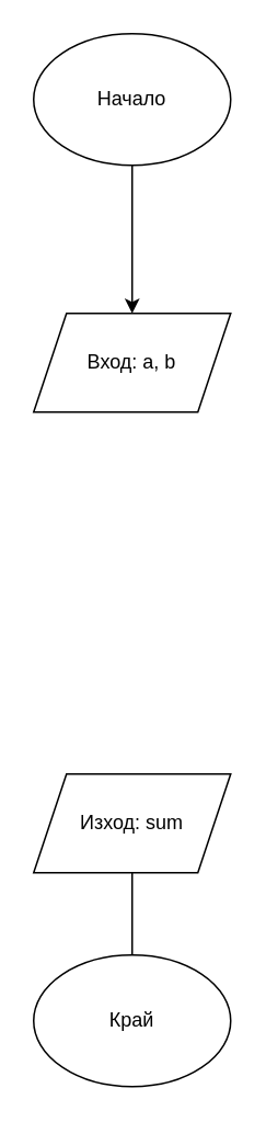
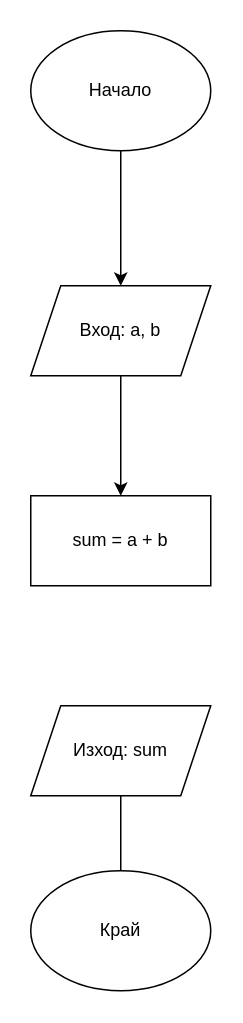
+ <mxCell id="4" value="" style="edgeStyle=orthogonalEdgeStyle;rounded=0;orthogonalLoop=1;jettySize=auto;html=1;" edge="1" parent="1" source="5" target="6"><mxGeometry relative="1" as="geometry" /></mxCell>
+ <mxCell id="6" value="sum = a + b" style="whiteSpace=wrap;html=1;" vertex="1" parent="1"><mxGeometry x="20" y="330" width="120" height="60" as="geometry" /></mxCell>
